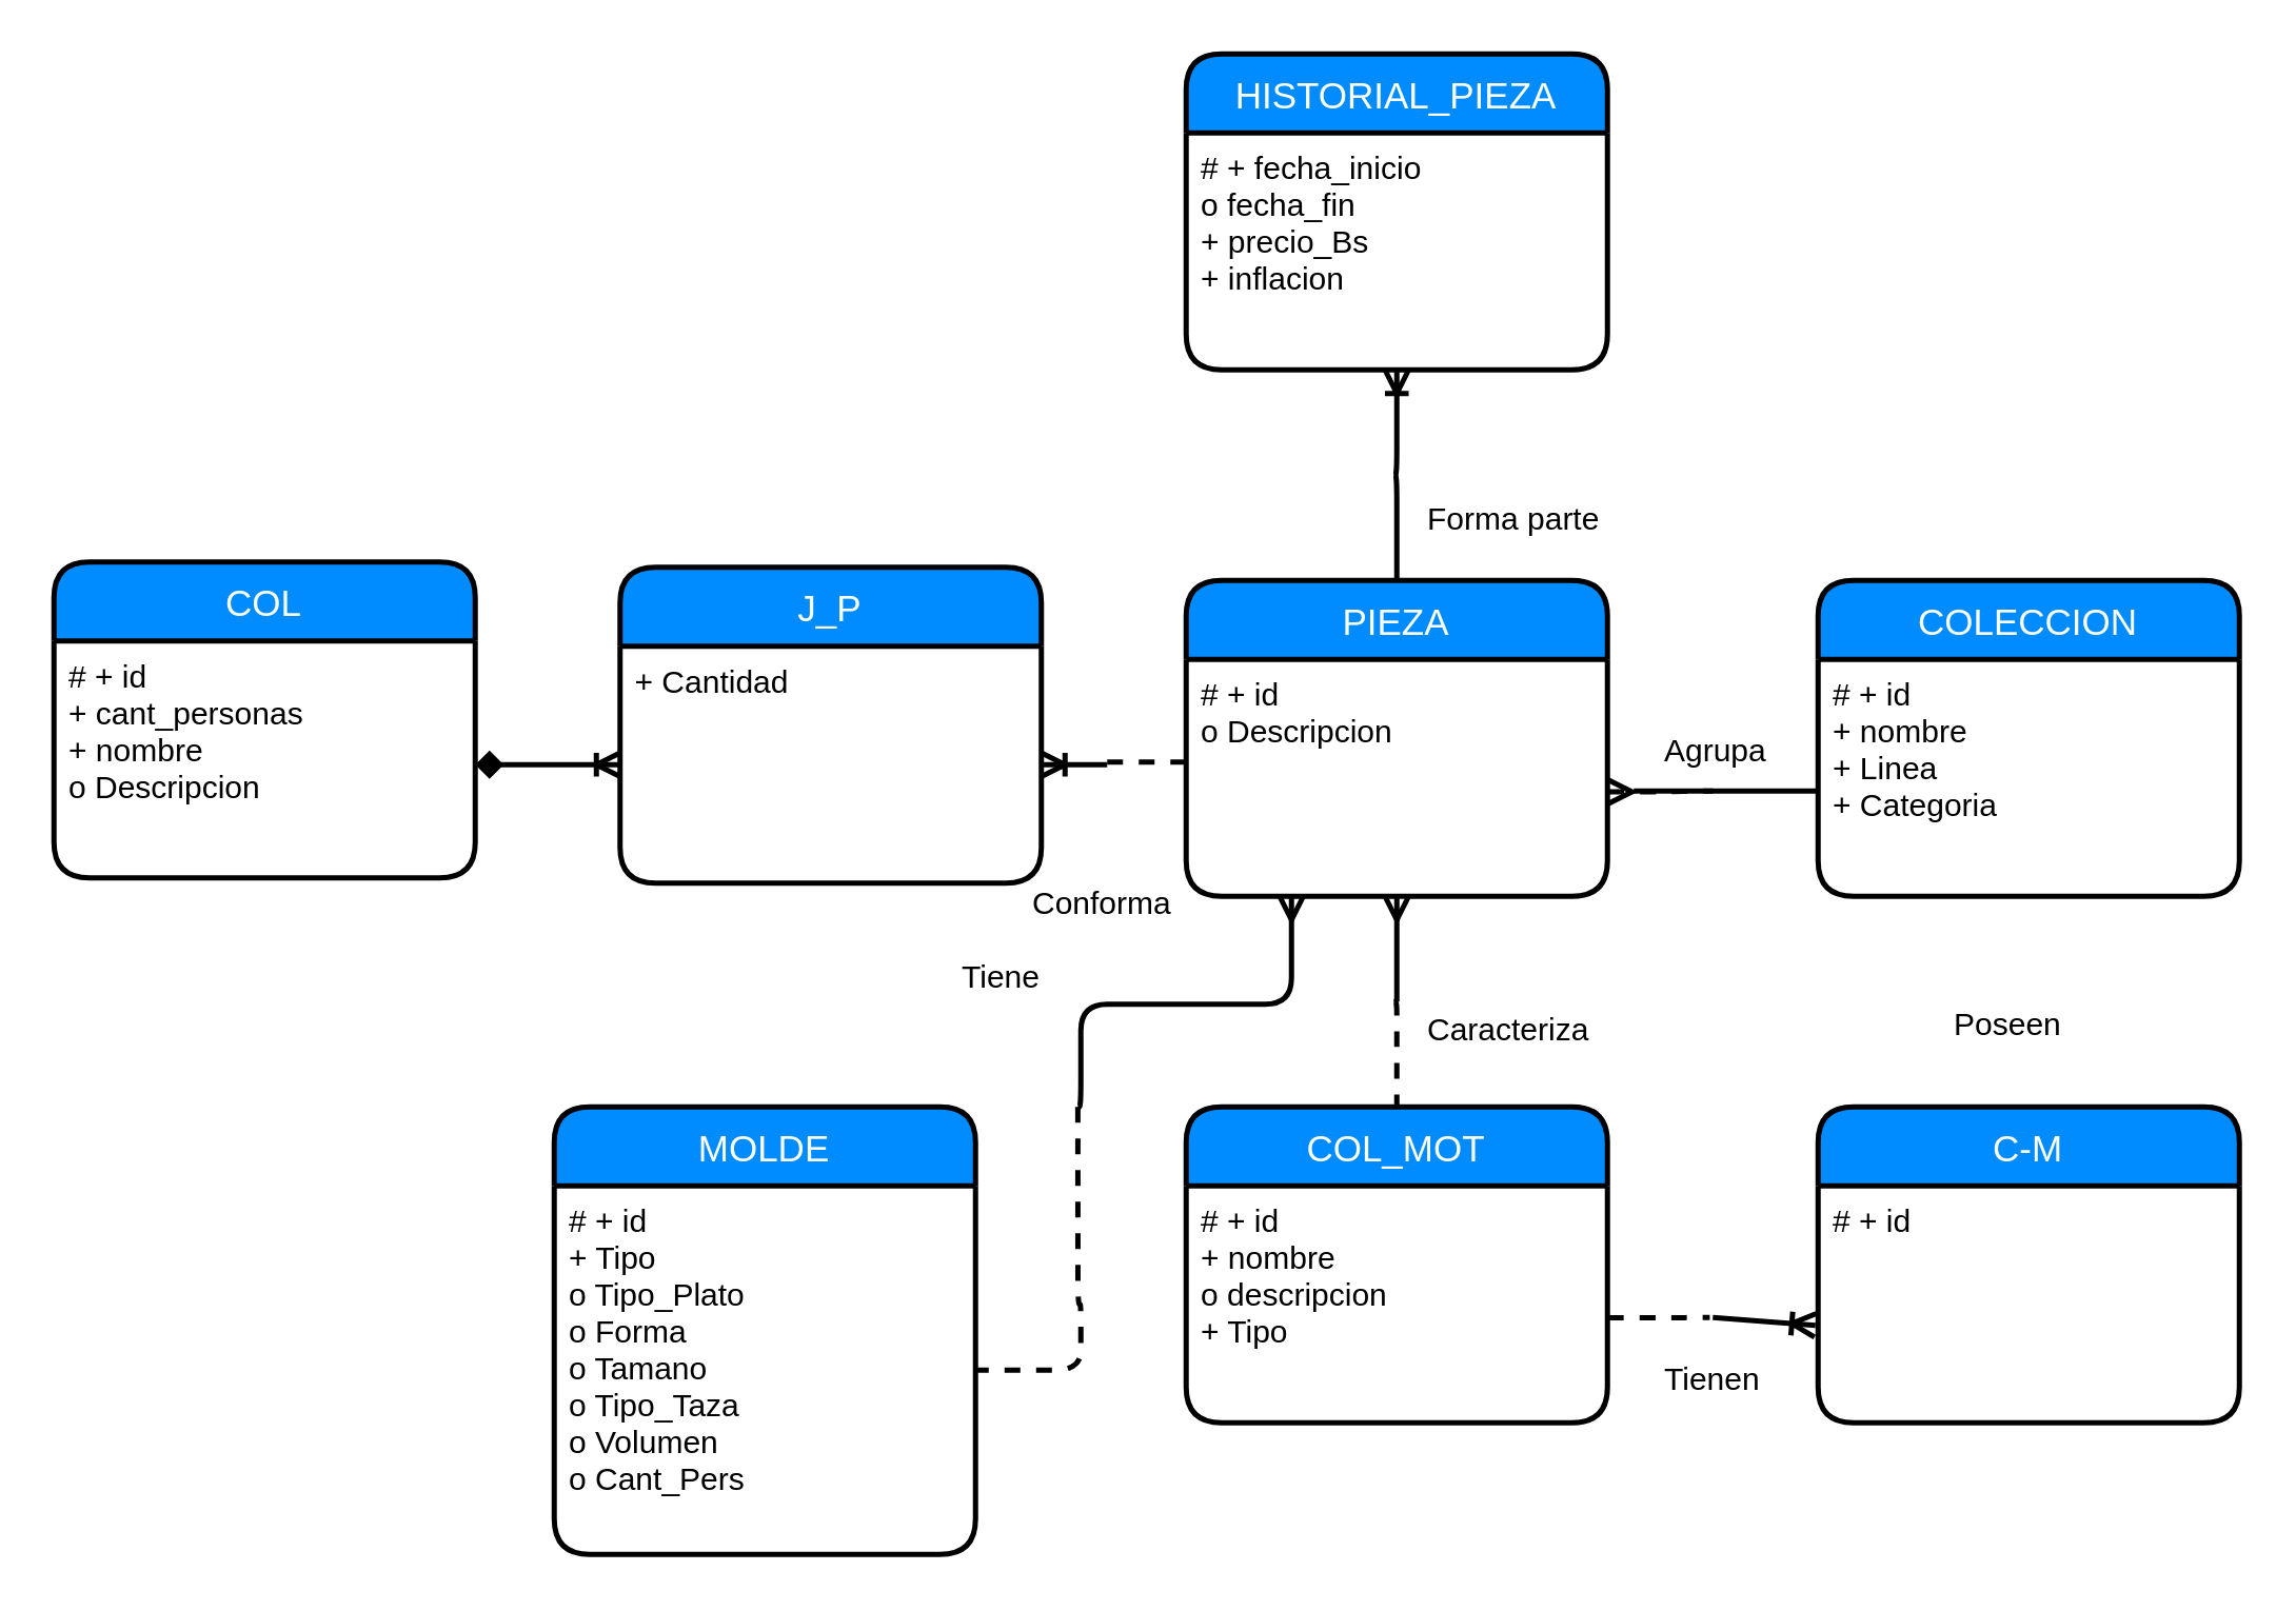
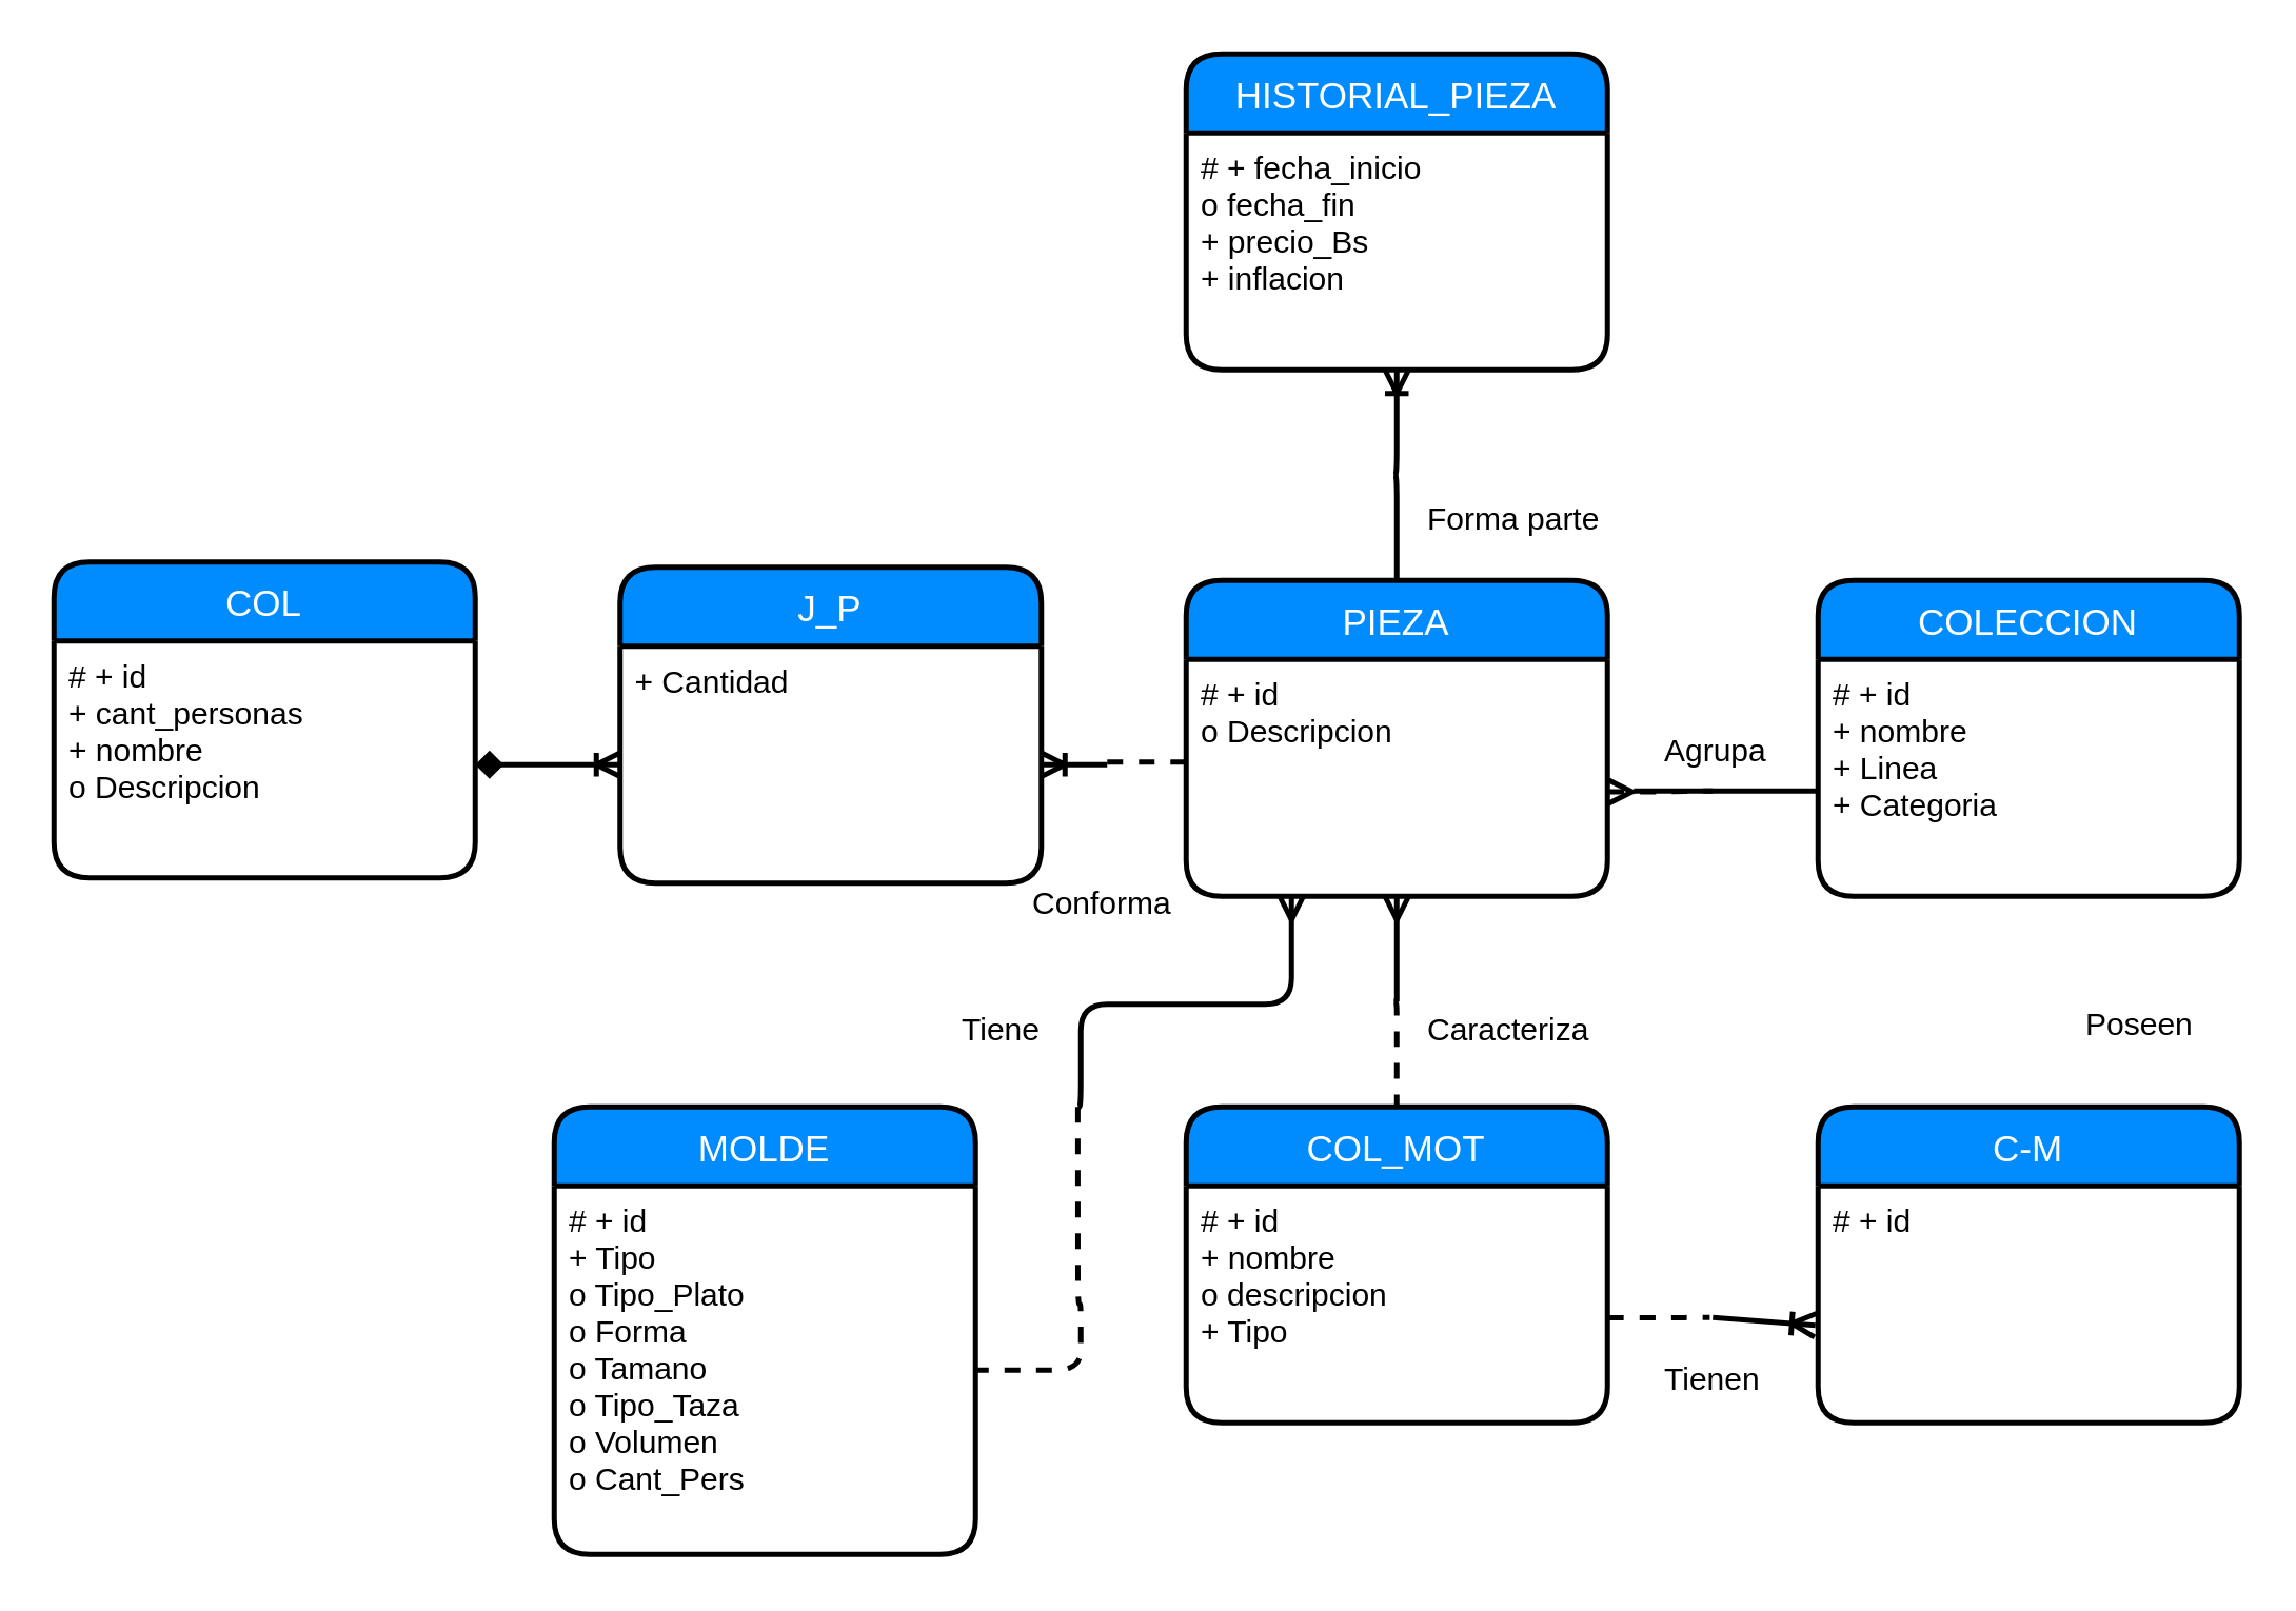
- <mxCell id="27" value="Tiene" style="text;html=1;strokeColor=none;fillColor=none;align=center;verticalAlign=middle;whiteSpace=wrap;rounded=0;" vertex="1" parent="1"><mxGeometry x="360" y="361" width="40" height="20" as="geometry" /></mxCell>
+ <mxCell id="27" value="Tiene" style="text;html=1;strokeColor=none;fillColor=none;align=center;verticalAlign=middle;whiteSpace=wrap;rounded=0;" vertex="1" parent="1"><mxGeometry x="360" y="381" width="40" height="20" as="geometry" /></mxCell>
- <mxCell id="36" value="Poseen" style="text;html=1;resizable=0;points=[];autosize=1;align=left;verticalAlign=top;spacingTop=-4;" vertex="1" parent="1"><mxGeometry x="740" y="379" width="60" height="20" as="geometry" /></mxCell>
+ <mxCell id="36" value="Poseen" style="text;html=1;resizable=0;points=[];autosize=1;align=left;verticalAlign=top;spacingTop=-4;" vertex="1" parent="1"><mxGeometry x="790" y="379" width="60" height="20" as="geometry" /></mxCell>
